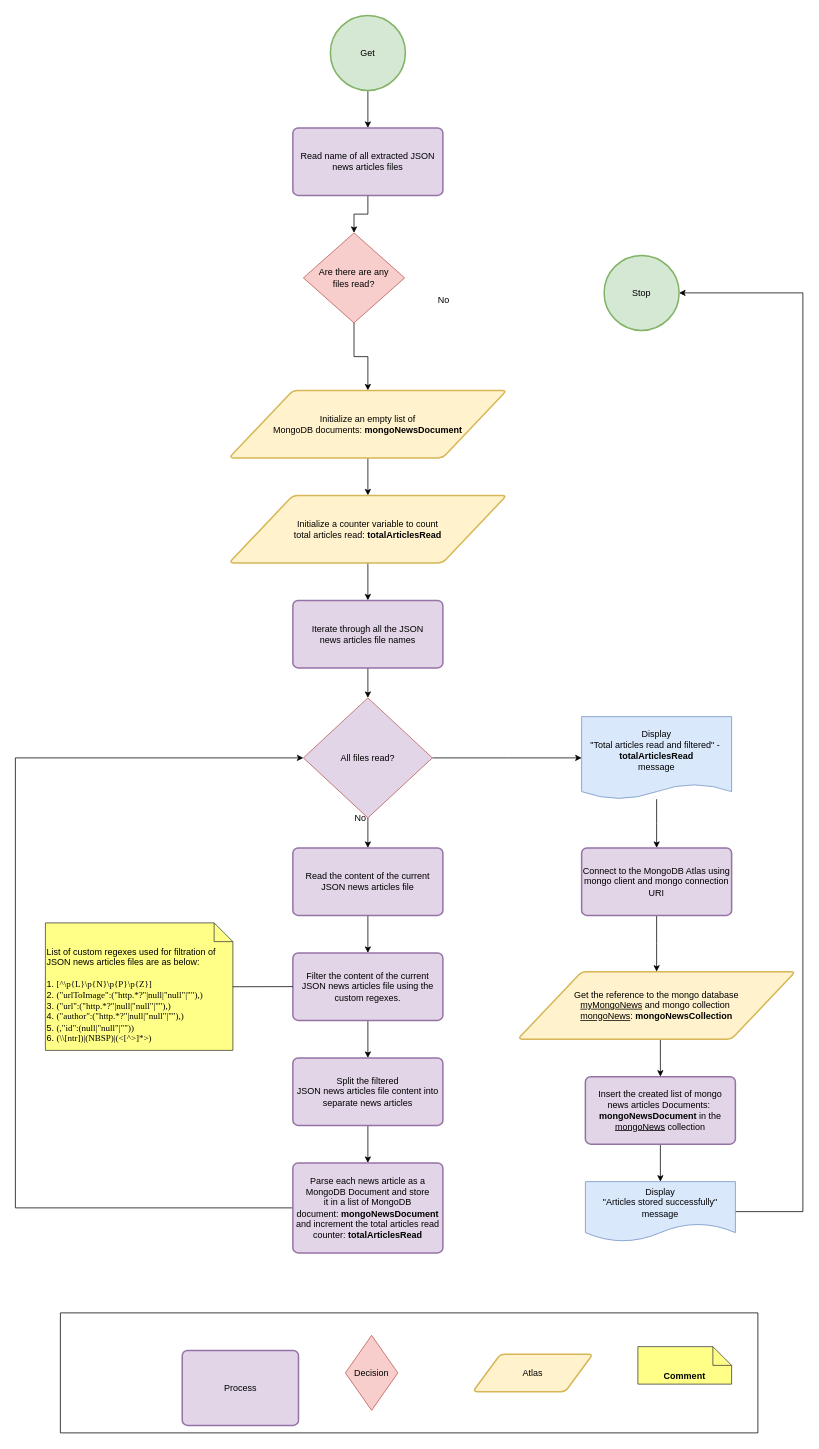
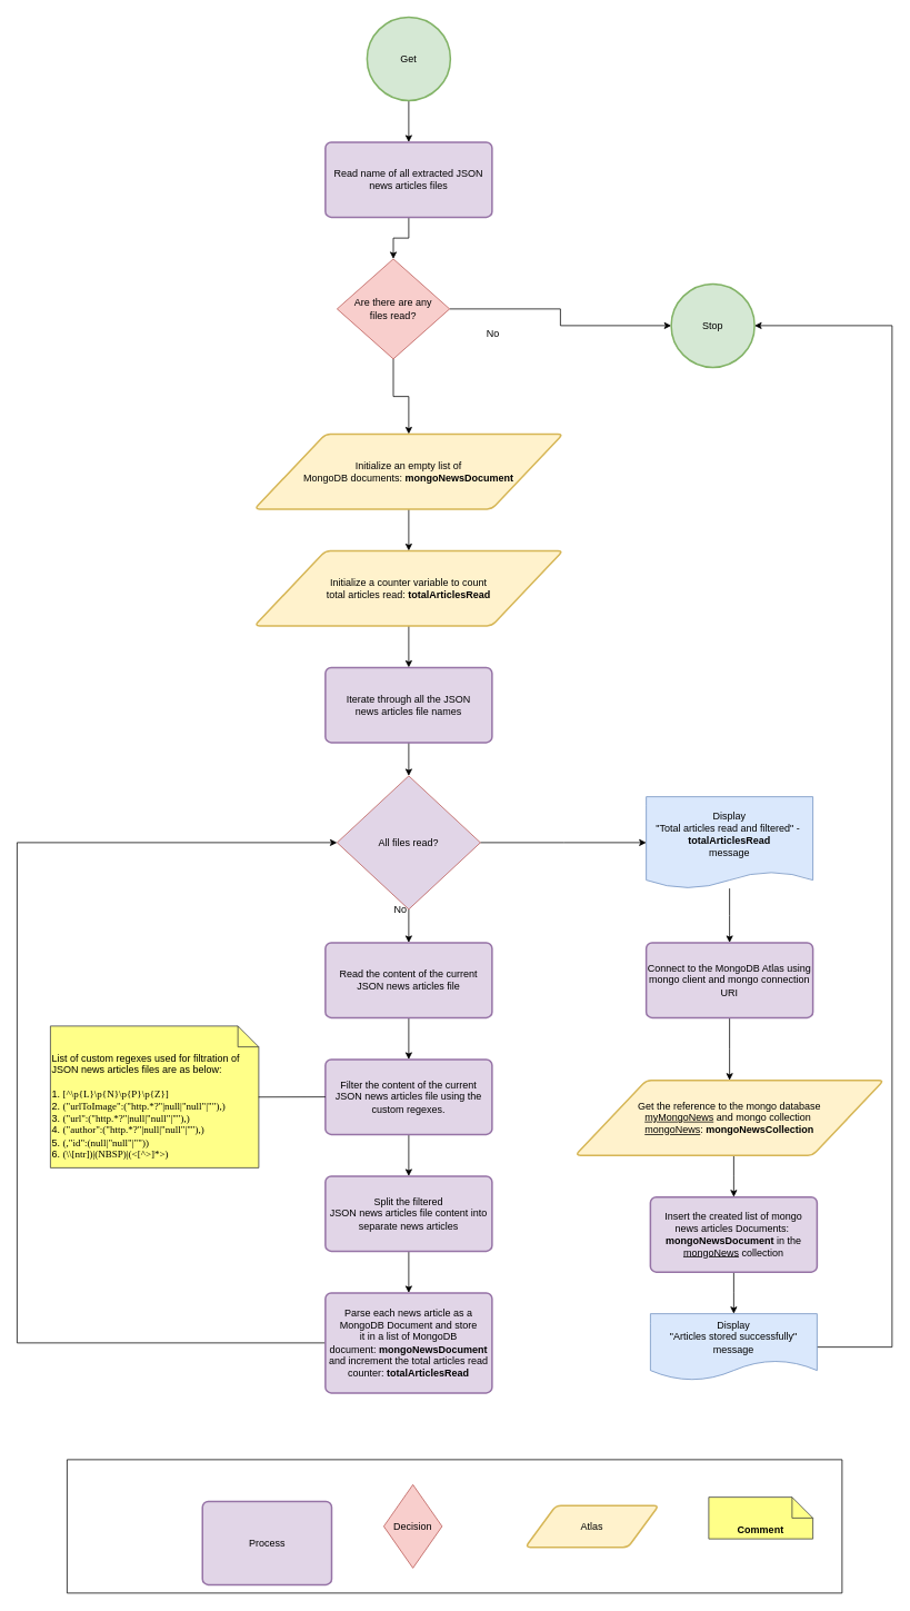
+ <mxCell id="3" style="edgeStyle=orthogonalEdgeStyle;rounded=0;orthogonalLoop=1;jettySize=auto;html=1;entryX=0;entryY=0.5;entryDx=0;entryDy=0;entryPerimeter=0;" edge="1" parent="1" source="5" target="8"><mxGeometry relative="1" as="geometry" /></mxCell>
